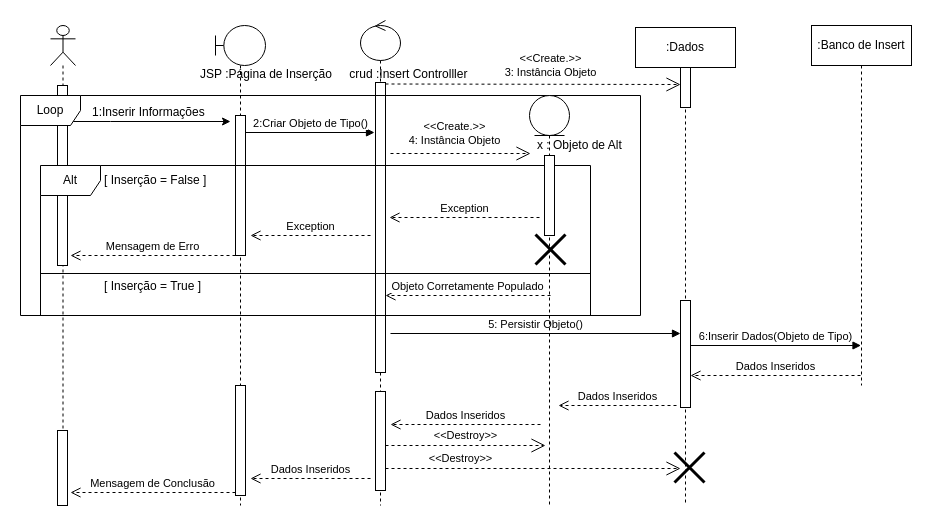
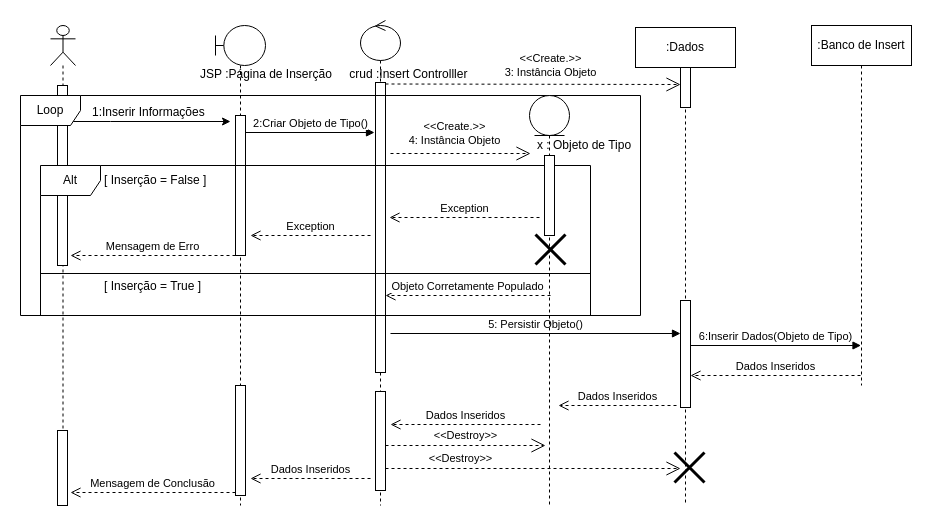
- <mxCell id="45" value="x : Objeto de Alt" style="text;html=1;resizable=0;points=[];autosize=1;align=left;verticalAlign=top;spacingTop=-4;" vertex="1" parent="1"><mxGeometry x="534.5" y="135" width="110" height="20" as="geometry" /></mxCell>
+ <mxCell id="45" value="x : Objeto de Tipo" style="text;html=1;resizable=0;points=[];autosize=1;align=left;verticalAlign=top;spacingTop=-4;" vertex="1" parent="1"><mxGeometry x="534.5" y="135" width="110" height="20" as="geometry" /></mxCell>
